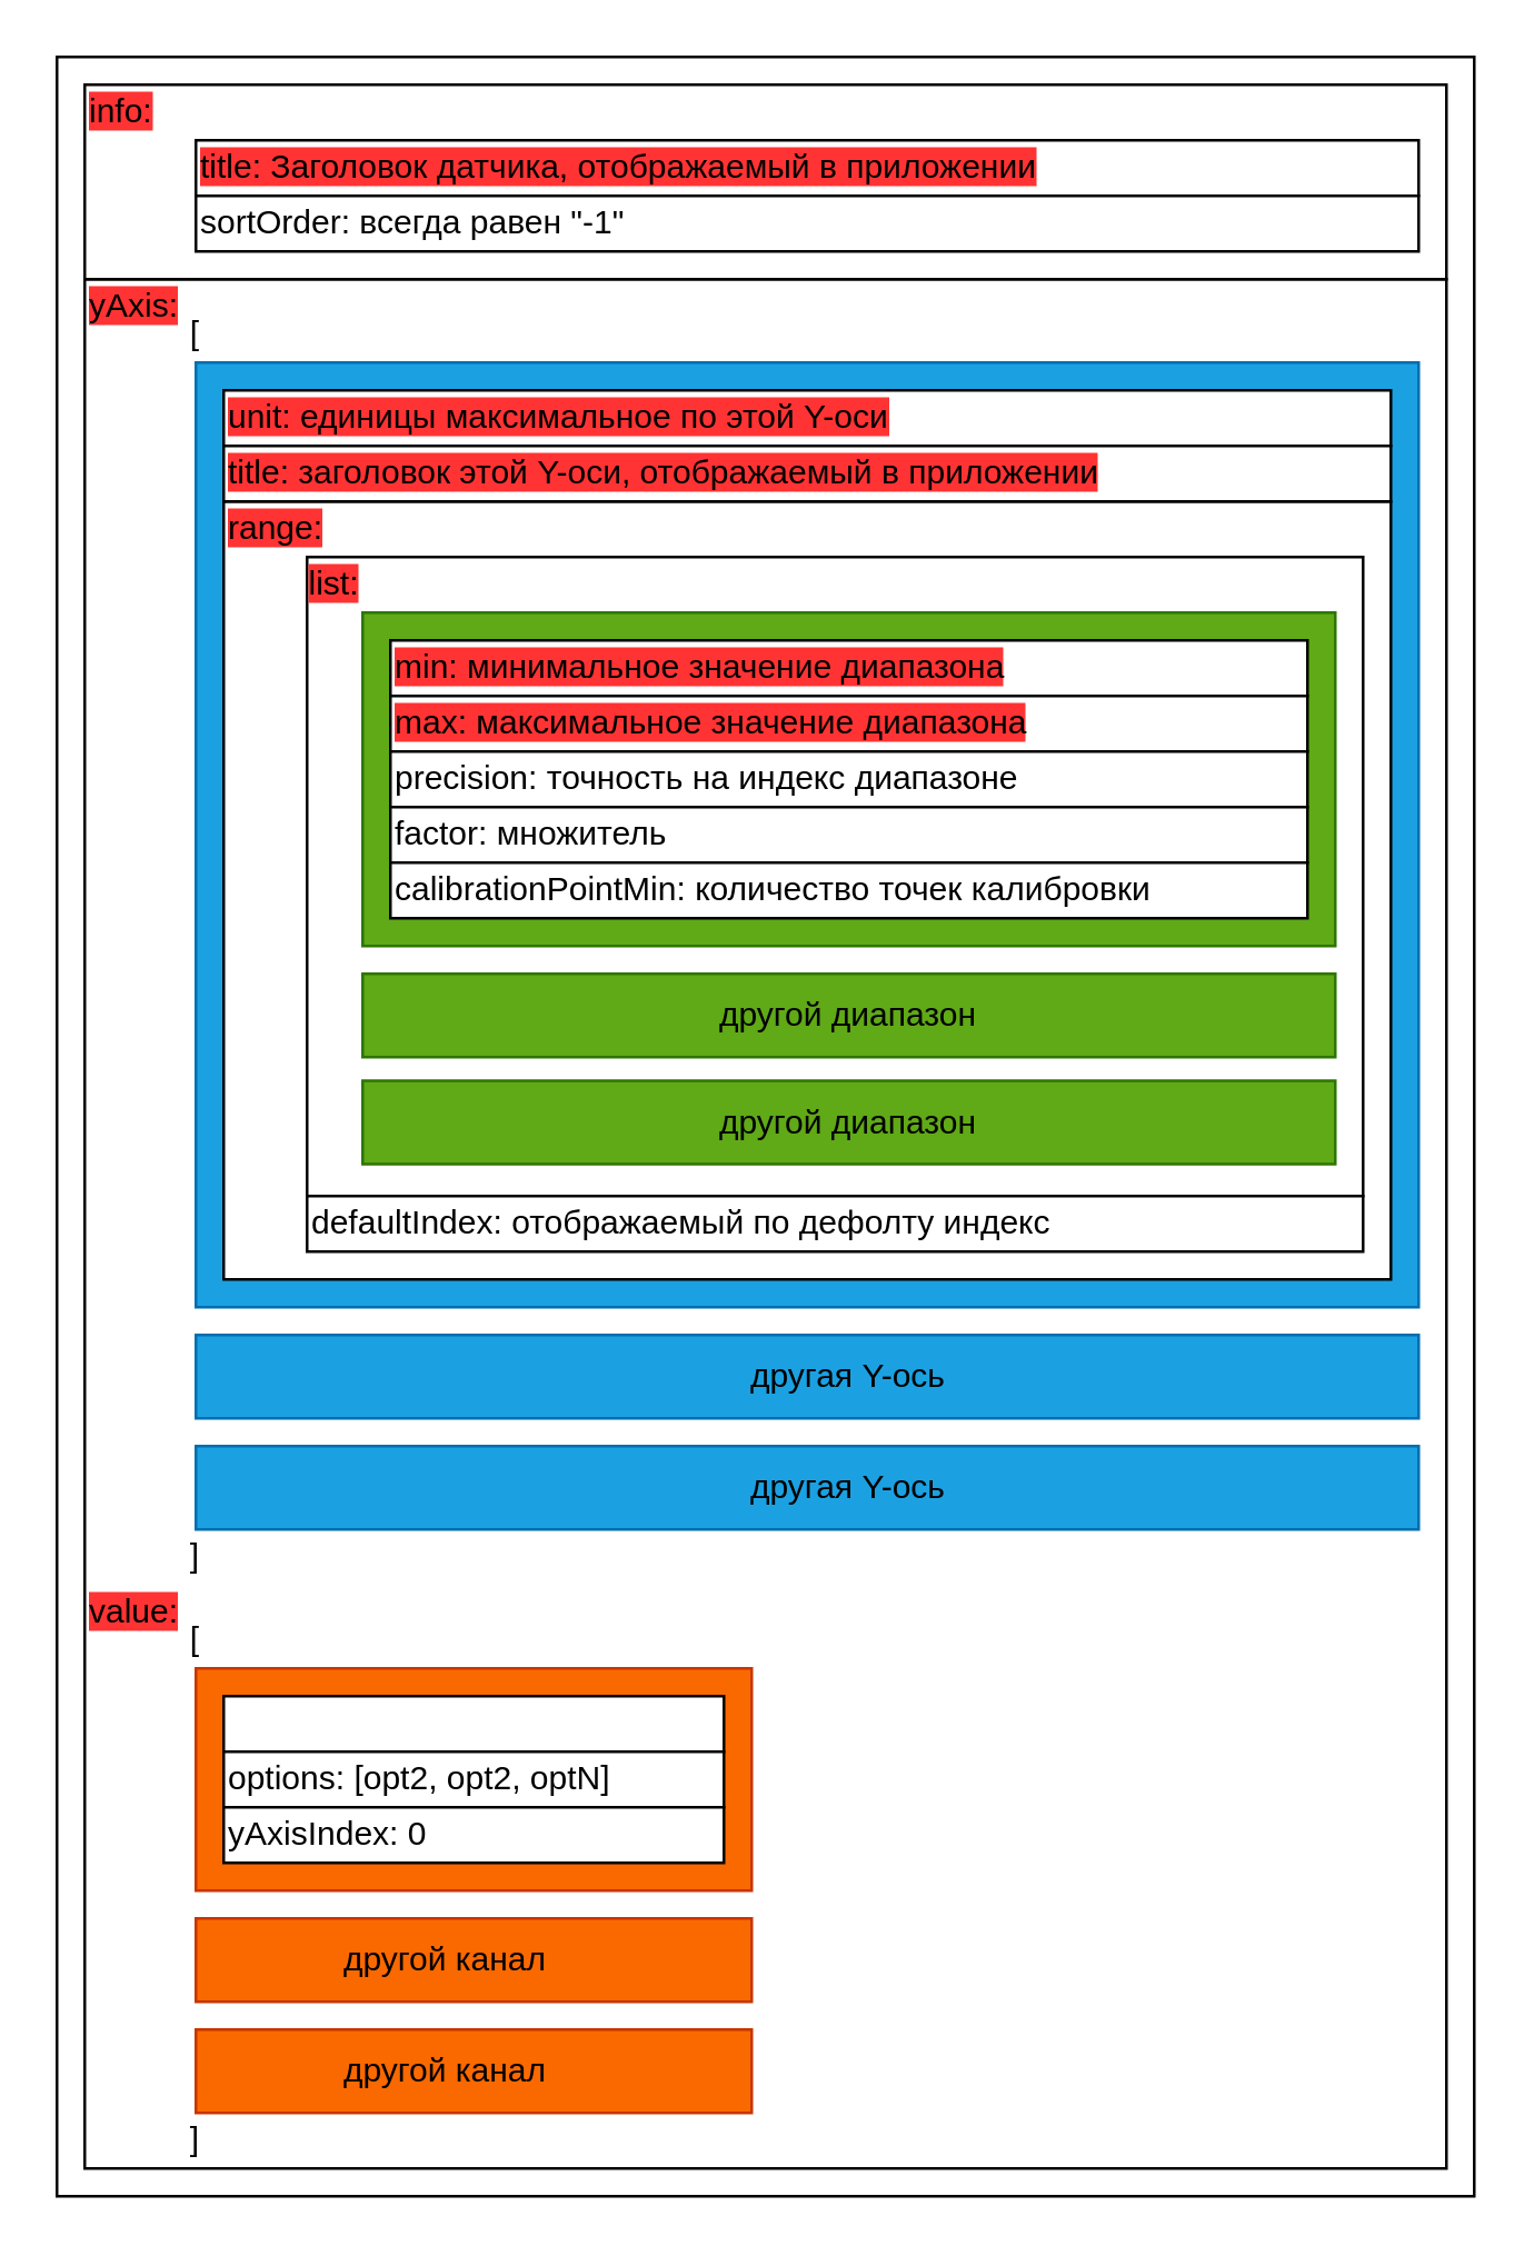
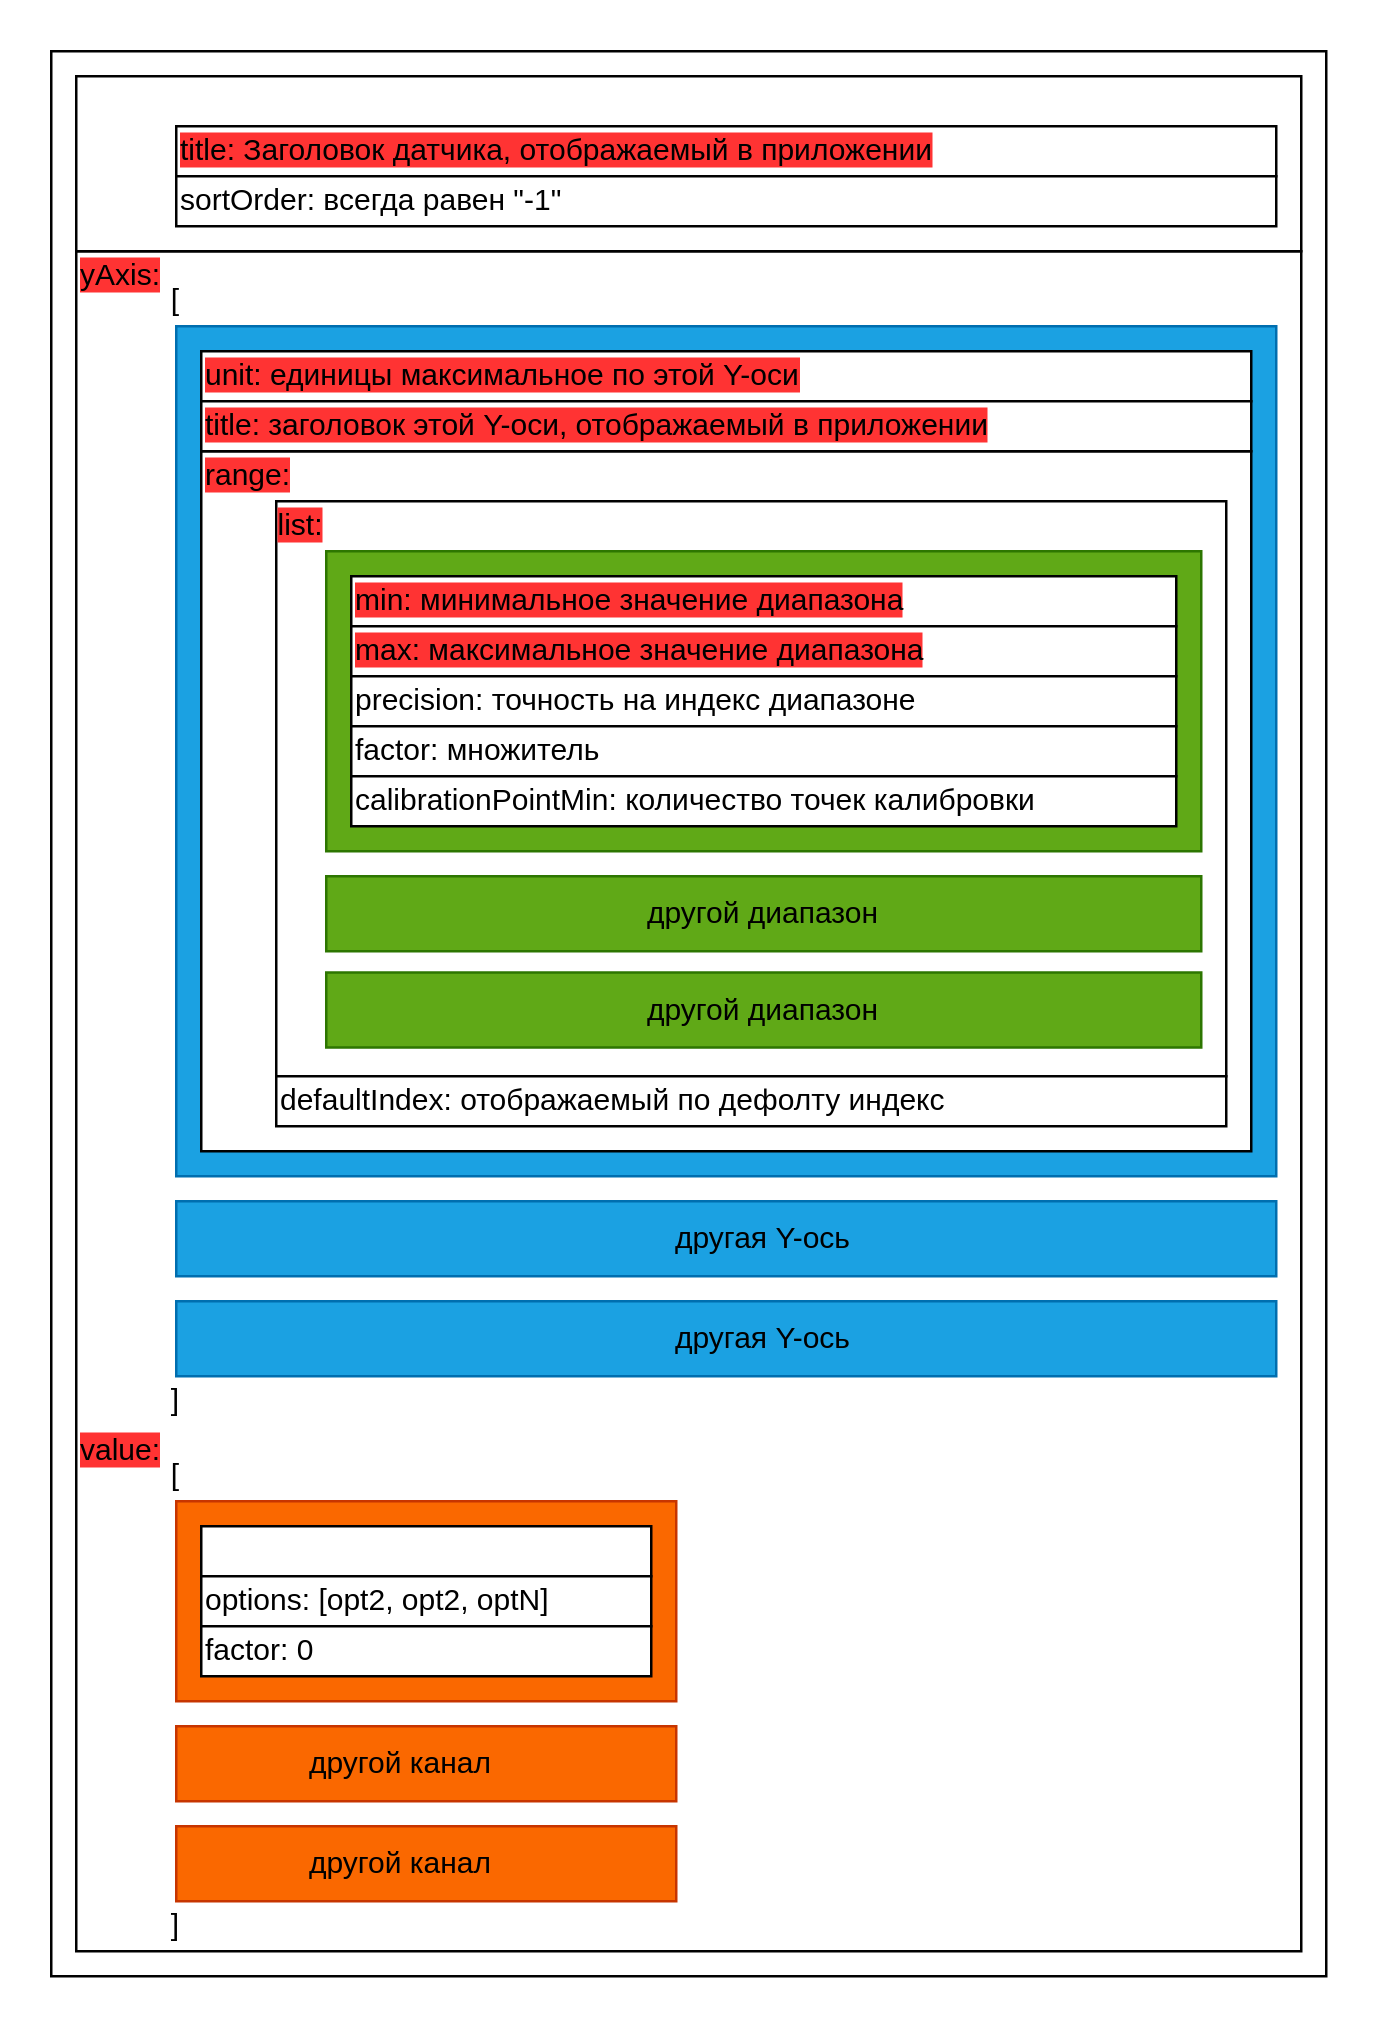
- <mxCell id="13" value="&lt;span style=&quot;background-color: rgb(255, 51, 51);&quot;&gt;info:&lt;/span&gt;" style="text;html=1;strokeColor=none;fillColor=none;align=left;verticalAlign=middle;whiteSpace=wrap;rounded=0;" vertex="1" parent="1"><mxGeometry x="30" y="30" width="40" height="20" as="geometry" /></mxCell>
- <mxCell id="50" value="yAxisIndex: 0" style="text;html=1;strokeColor=none;fillColor=none;align=left;verticalAlign=middle;whiteSpace=wrap;rounded=0;" vertex="1" parent="1"><mxGeometry x="80" y="650" width="160" height="20" as="geometry" /></mxCell>
+ <mxCell id="50" value="factor: 0" style="text;html=1;strokeColor=none;fillColor=none;align=left;verticalAlign=middle;whiteSpace=wrap;rounded=0;" vertex="1" parent="1"><mxGeometry x="80" y="650" width="160" height="20" as="geometry" /></mxCell>
